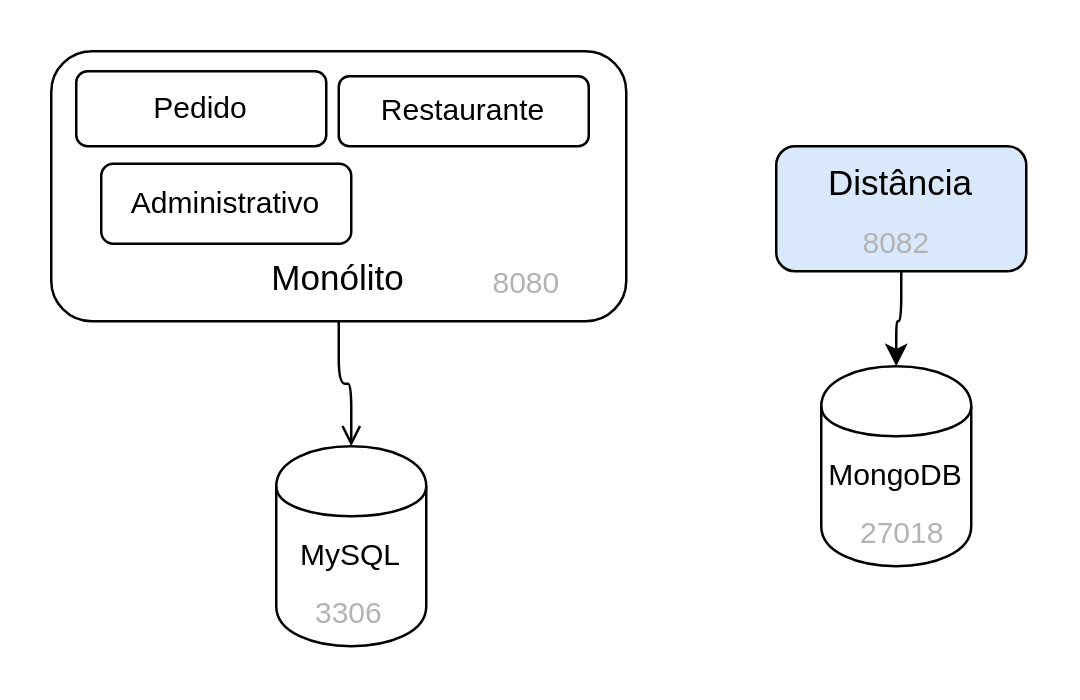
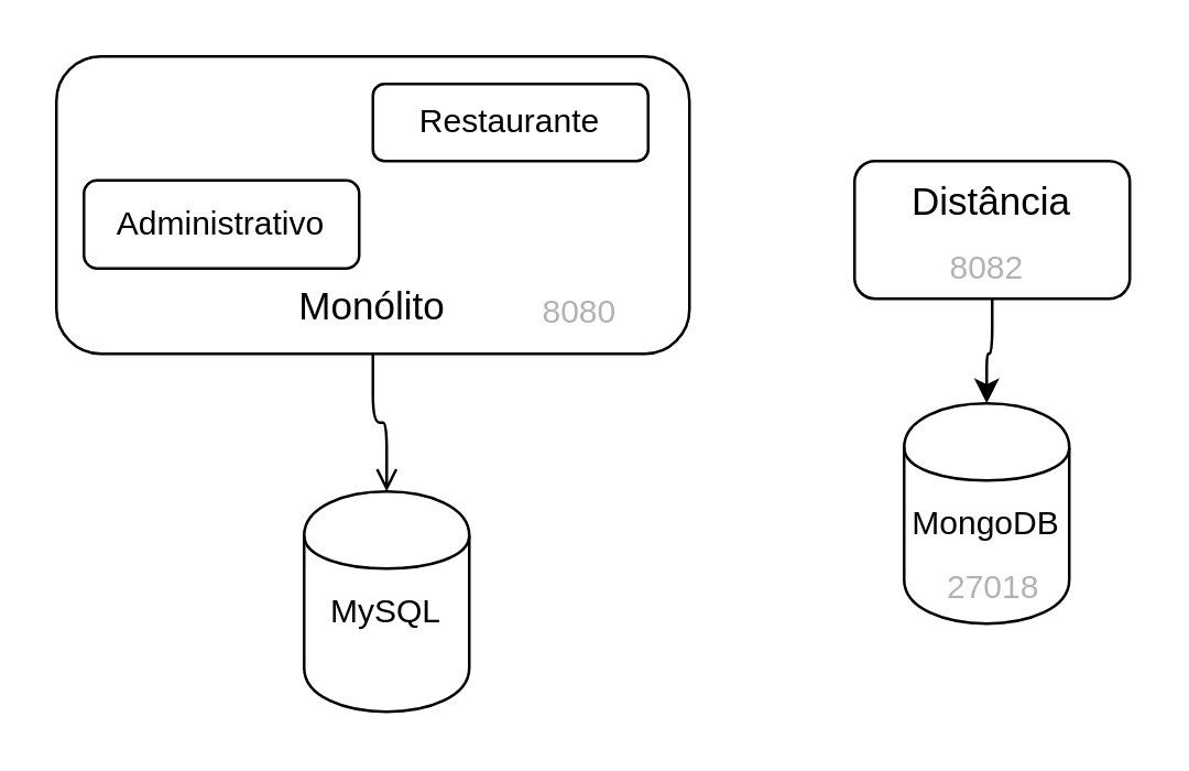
- <mxCell id="5" value="Pedido" style="rounded=1;whiteSpace=wrap;html=1;" parent="1" vertex="1"><mxGeometry x="30" y="28" width="100" height="30" as="geometry" /></mxCell>
- <mxCell id="4" value="Administrativo" style="rounded=1;whiteSpace=wrap;html=1;" parent="1" vertex="1"><mxGeometry x="40" y="65" width="100" height="32" as="geometry" /></mxCell>
+ <mxCell id="4" value="Administrativo" style="rounded=1;whiteSpace=wrap;html=1;" parent="1" vertex="1"><mxGeometry x="30" y="65" width="100" height="32" as="geometry" /></mxCell>
- <mxCell id="13" value="&lt;font style=&quot;font-size: 14px&quot;&gt;Distância&lt;/font&gt;" style="rounded=1;whiteSpace=wrap;html=1;verticalAlign=top;fillColor=#dae8fc;" parent="12" vertex="1"><mxGeometry width="100" height="50" as="geometry" /></mxCell>
+ <mxCell id="13" value="&lt;font style=&quot;font-size: 14px&quot;&gt;Distância&lt;/font&gt;" style="rounded=1;whiteSpace=wrap;html=1;verticalAlign=top;" parent="12" vertex="1"><mxGeometry width="100" height="50" as="geometry" /></mxCell>
- <mxCell id="10" value="3306" style="text;html=1;resizable=0;points=[];autosize=1;align=left;verticalAlign=top;spacingTop=-4;fontColor=#B3B3B3;" parent="8" vertex="1"><mxGeometry x="14" y="57" width="40" height="20" as="geometry" /></mxCell>
